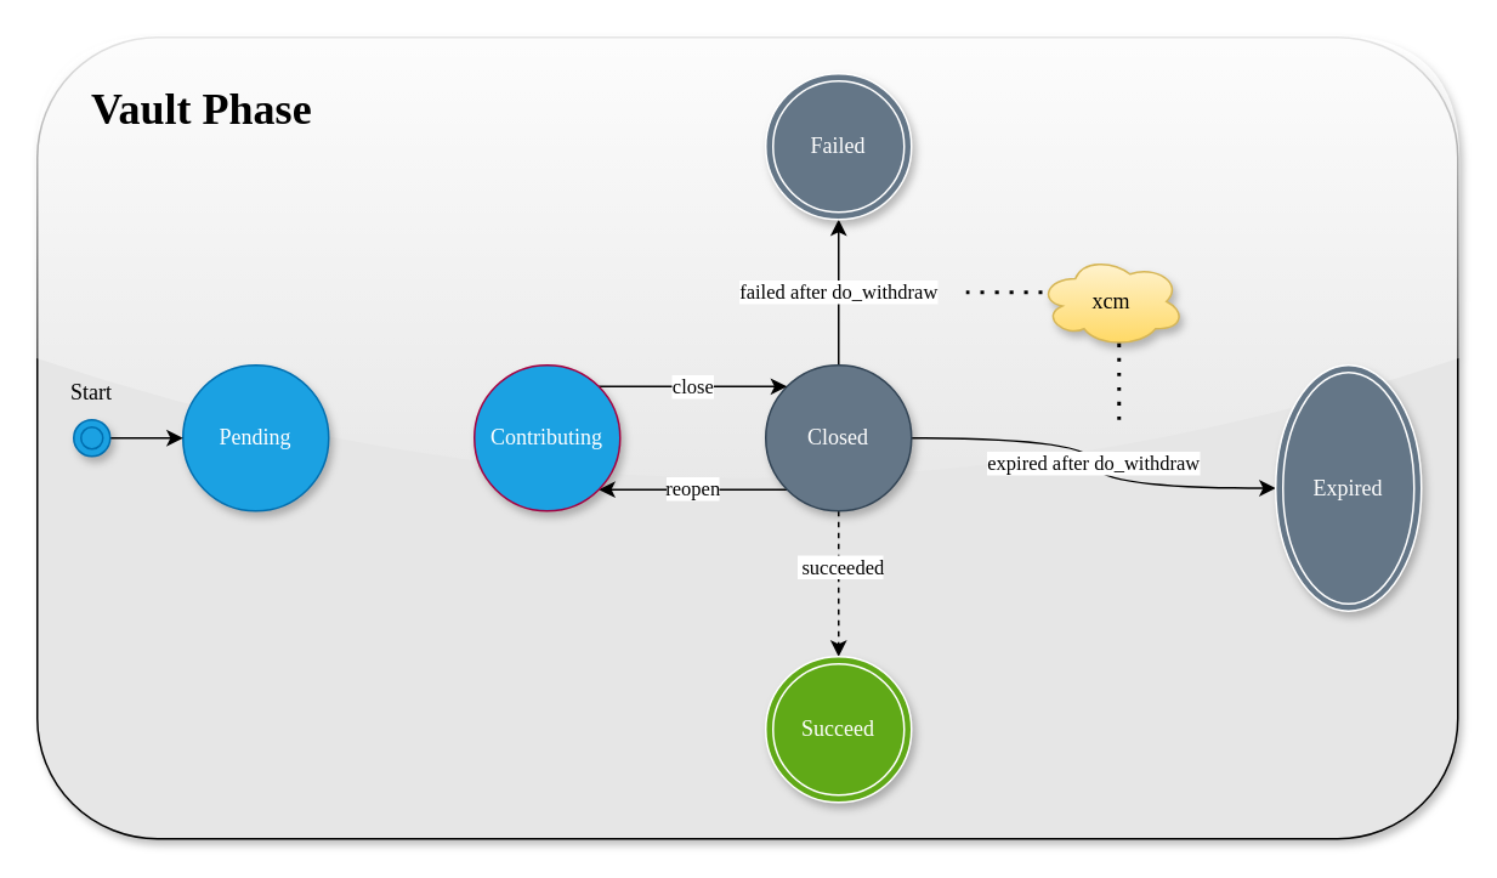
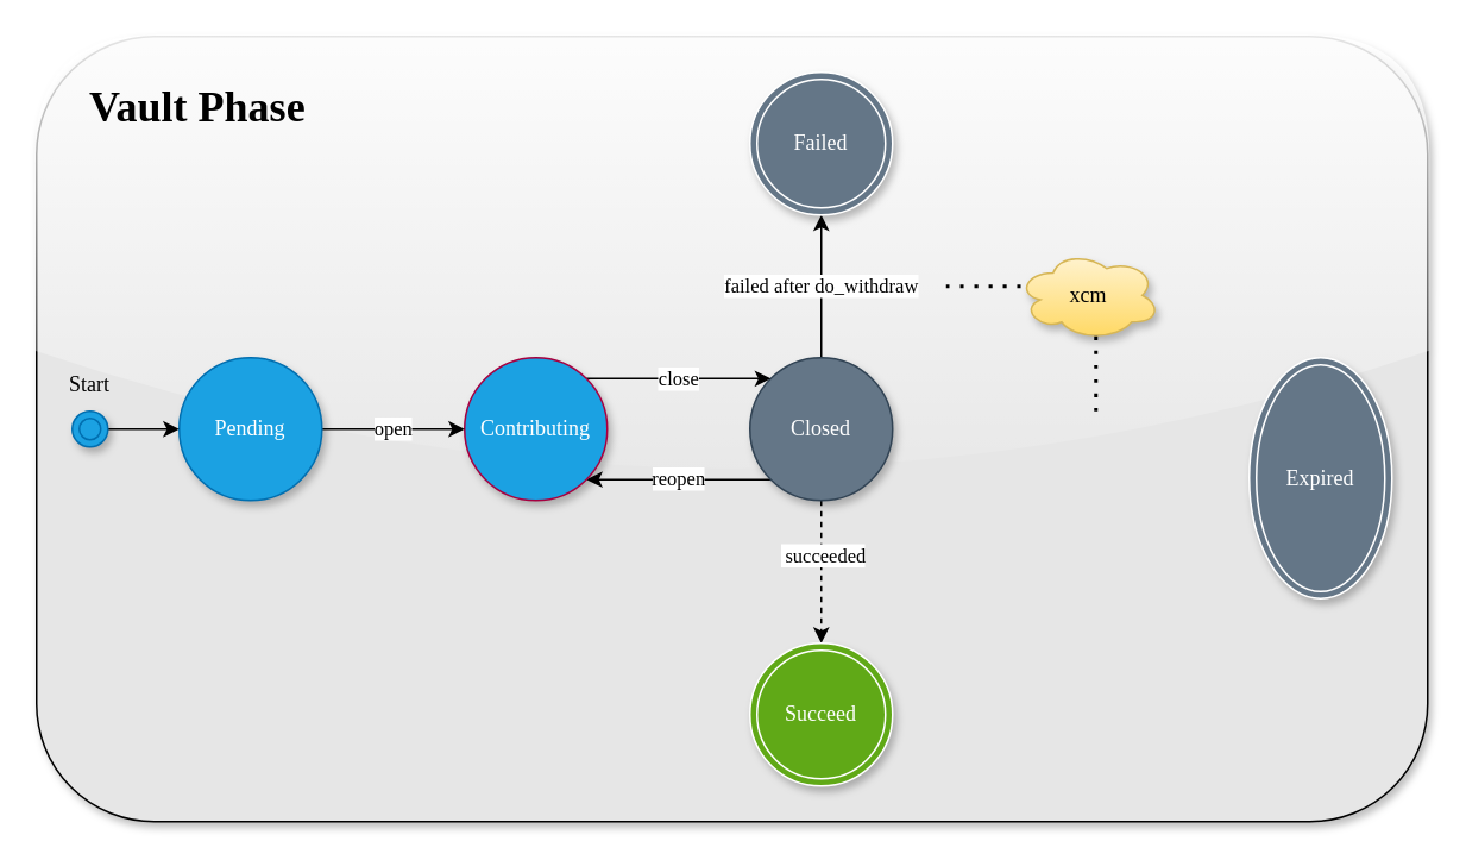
+ <mxCell id="11" value="open" style="edgeStyle=orthogonalEdgeStyle;rounded=0;orthogonalLoop=1;jettySize=auto;html=1;exitX=1;exitY=0.5;exitDx=0;exitDy=0;entryX=0;entryY=0.5;entryDx=0;entryDy=0;fontFamily=Comic Sans MS;" edge="1" parent="1" source="12" target="10"><mxGeometry relative="1" as="geometry" /></mxCell>
- <mxCell id="7" value="expired after do_withdraw" style="rounded=0;orthogonalLoop=1;jettySize=auto;html=1;exitX=1;exitY=0.5;exitDx=0;exitDy=0;entryX=0;entryY=0.5;entryDx=0;entryDy=0;edgeStyle=orthogonalEdgeStyle;curved=1;fontFamily=Comic Sans MS;" edge="1" parent="1" source="8" target="17"><mxGeometry relative="1" as="geometry"><mxPoint x="700" y="240" as="targetPoint" /><Array as="points" /><mxPoint as="offset" /></mxGeometry></mxCell>
